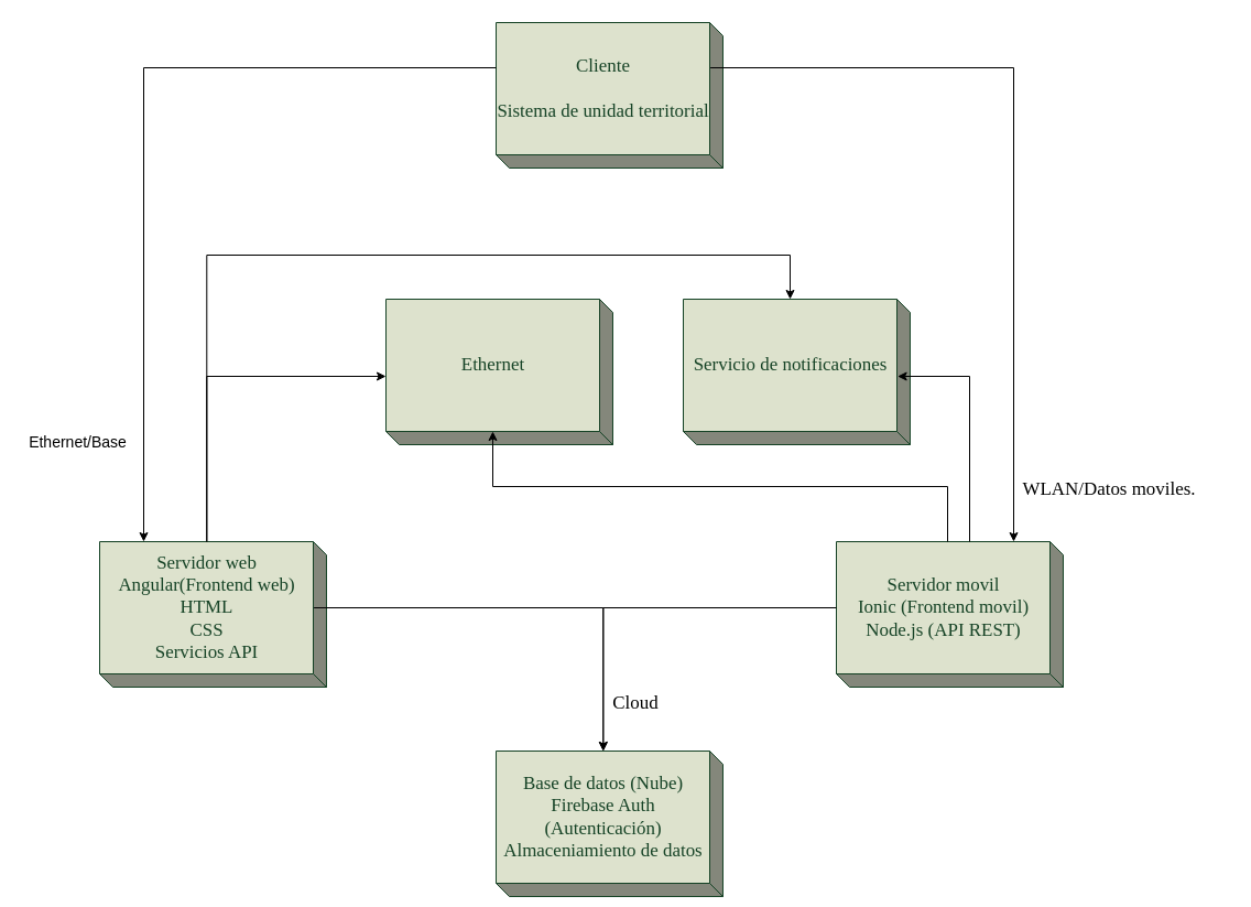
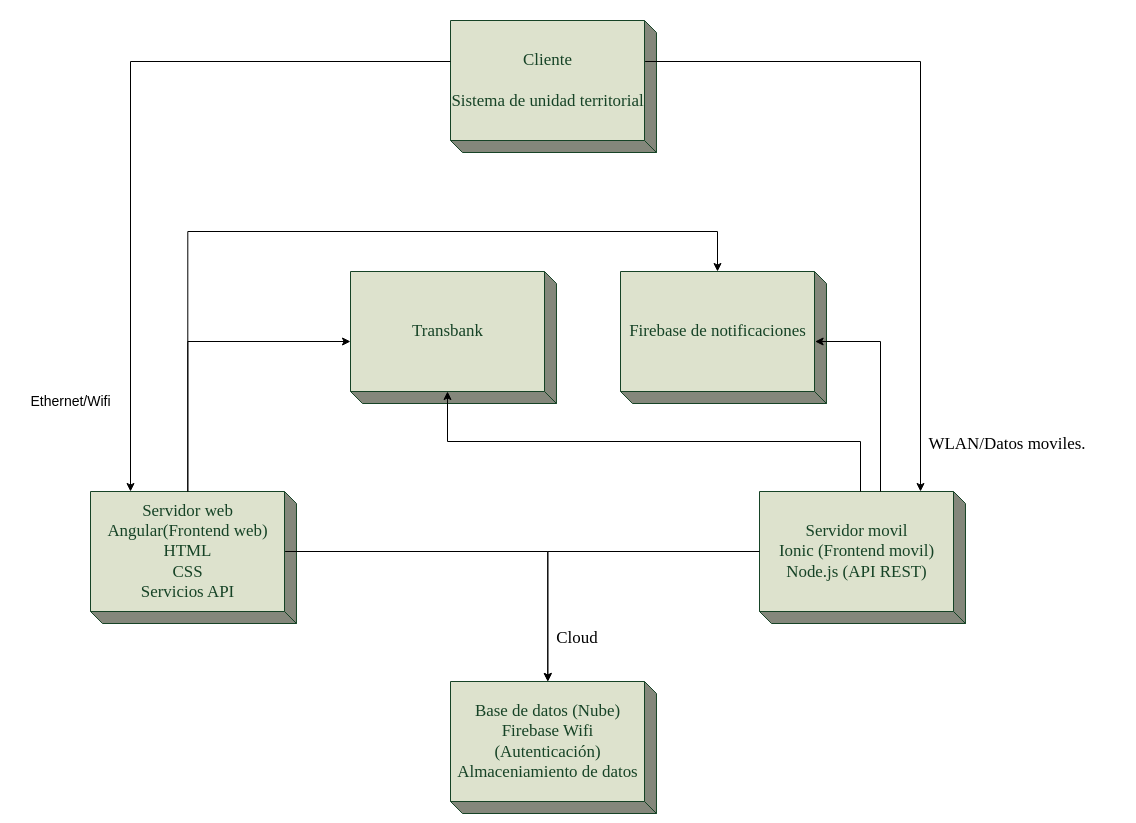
- <mxCell id="20" value="&lt;div style=&quot;&quot;&gt;&lt;font face=&quot;Calibri&quot; color=&quot;#164326&quot;&gt;&lt;span style=&quot;font-size: 16.93px;&quot;&gt;Ethernet&lt;/span&gt;&lt;/font&gt;&lt;/div&gt;" style="text;vsdxID=1;fillColor=none;gradientColor=none;strokeColor=none;points=[];labelBackgroundColor=none;rounded=0;html=1;whiteSpace=wrap;verticalAlign=middle;align=center;overflow=width;;html=1;" vertex="1" parent="17"><mxGeometry width="194.6" height="120" as="geometry" /></mxCell>
+ <mxCell id="20" value="&lt;div style=&quot;&quot;&gt;&lt;font face=&quot;Calibri&quot; color=&quot;#164326&quot;&gt;&lt;span style=&quot;font-size: 16.93px;&quot;&gt;Transbank&lt;/span&gt;&lt;/font&gt;&lt;/div&gt;" style="text;vsdxID=1;fillColor=none;gradientColor=none;strokeColor=none;points=[];labelBackgroundColor=none;rounded=0;html=1;whiteSpace=wrap;verticalAlign=middle;align=center;overflow=width;;html=1;" vertex="1" parent="17"><mxGeometry width="194.6" height="120" as="geometry" /></mxCell>
- <mxCell id="16" value="&lt;div style=&quot;&quot;&gt;&lt;font face=&quot;Calibri&quot; color=&quot;#164326&quot;&gt;&lt;span style=&quot;font-size: 16.93px;&quot;&gt;Servicio de notificaciones&lt;/span&gt;&lt;/font&gt;&lt;/div&gt;" style="text;vsdxID=1;fillColor=none;gradientColor=none;strokeColor=none;points=[];labelBackgroundColor=none;rounded=0;html=1;whiteSpace=wrap;verticalAlign=middle;align=center;overflow=width;;html=1;" vertex="1" parent="13"><mxGeometry width="194.6" height="120" as="geometry" /></mxCell>
+ <mxCell id="16" value="&lt;div style=&quot;&quot;&gt;&lt;font face=&quot;Calibri&quot; color=&quot;#164326&quot;&gt;&lt;span style=&quot;font-size: 16.93px;&quot;&gt;Firebase de notificaciones&lt;/span&gt;&lt;/font&gt;&lt;/div&gt;" style="text;vsdxID=1;fillColor=none;gradientColor=none;strokeColor=none;points=[];labelBackgroundColor=none;rounded=0;html=1;whiteSpace=wrap;verticalAlign=middle;align=center;overflow=width;;html=1;" vertex="1" parent="13"><mxGeometry width="194.6" height="120" as="geometry" /></mxCell>
- <mxCell id="6" value="&lt;font style=&quot;font-size: 14px;&quot;&gt;Ethernet/Base&lt;/font&gt;" style="text;html=1;align=center;verticalAlign=middle;resizable=0;points=[];autosize=1;strokeColor=none;fillColor=none;" vertex="1" parent="1"><mxGeometry x="20" y="386" width="100" height="30" as="geometry" /></mxCell>
+ <mxCell id="6" value="&lt;font style=&quot;font-size: 14px;&quot;&gt;Ethernet/Wifi&lt;/font&gt;" style="text;html=1;align=center;verticalAlign=middle;resizable=0;points=[];autosize=1;strokeColor=none;fillColor=none;" vertex="1" parent="1"><mxGeometry x="20" y="386" width="100" height="30" as="geometry" /></mxCell>
- <mxCell id="28" value="&lt;font face=&quot;Calibri&quot; color=&quot;#164326&quot;&gt;&lt;span style=&quot;font-size: 16.93px;&quot;&gt;Base de datos (Nube)&lt;/span&gt;&lt;/font&gt;&lt;div&gt;&lt;font face=&quot;Calibri&quot; color=&quot;#164326&quot;&gt;&lt;span style=&quot;font-size: 16.93px;&quot;&gt;Firebase Auth (Autenticación)&lt;/span&gt;&lt;/font&gt;&lt;/div&gt;&lt;div&gt;&lt;font face=&quot;Calibri&quot; color=&quot;#164326&quot;&gt;&lt;span style=&quot;font-size: 16.93px;&quot;&gt;Almaceniamiento de datos&lt;/span&gt;&lt;/font&gt;&lt;/div&gt;" style="text;vsdxID=1;fillColor=none;gradientColor=none;strokeColor=none;points=[];labelBackgroundColor=none;rounded=0;html=1;whiteSpace=wrap;verticalAlign=middle;align=center;overflow=width;;html=1;" vertex="1" parent="25"><mxGeometry width="194.6" height="120" as="geometry" /></mxCell>
+ <mxCell id="28" value="&lt;font face=&quot;Calibri&quot; color=&quot;#164326&quot;&gt;&lt;span style=&quot;font-size: 16.93px;&quot;&gt;Base de datos (Nube)&lt;/span&gt;&lt;/font&gt;&lt;div&gt;&lt;font face=&quot;Calibri&quot; color=&quot;#164326&quot;&gt;&lt;span style=&quot;font-size: 16.93px;&quot;&gt;Firebase Wifi (Autenticación)&lt;/span&gt;&lt;/font&gt;&lt;/div&gt;&lt;div&gt;&lt;font face=&quot;Calibri&quot; color=&quot;#164326&quot;&gt;&lt;span style=&quot;font-size: 16.93px;&quot;&gt;Almaceniamiento de datos&lt;/span&gt;&lt;/font&gt;&lt;/div&gt;" style="text;vsdxID=1;fillColor=none;gradientColor=none;strokeColor=none;points=[];labelBackgroundColor=none;rounded=0;html=1;whiteSpace=wrap;verticalAlign=middle;align=center;overflow=width;;html=1;" vertex="1" parent="25"><mxGeometry width="194.6" height="120" as="geometry" /></mxCell>
